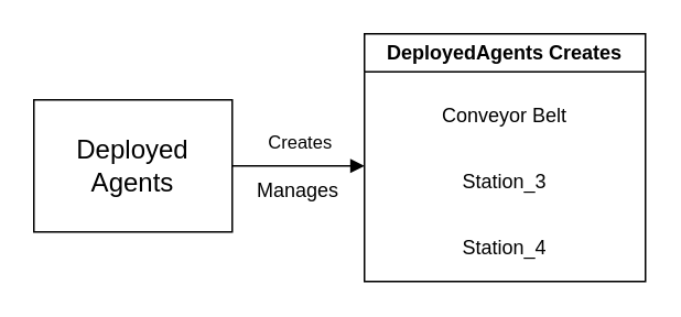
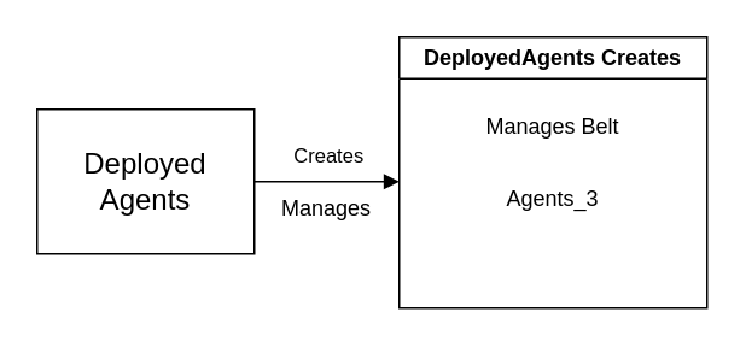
- <mxCell id="8" value="Conveyor Belt" style="text;html=1;align=center;verticalAlign=middle;whiteSpace=wrap;rounded=0;" vertex="1" parent="5"><mxGeometry y="30" width="170" height="40" as="geometry" /></mxCell>
+ <mxCell id="8" value="Manages Belt" style="text;html=1;align=center;verticalAlign=middle;whiteSpace=wrap;rounded=0;" vertex="1" parent="5"><mxGeometry y="30" width="170" height="40" as="geometry" /></mxCell>
- <mxCell id="6" value="Station_3" style="text;html=1;align=center;verticalAlign=middle;whiteSpace=wrap;rounded=0;" vertex="1" parent="5"><mxGeometry y="70" width="170" height="40" as="geometry" /></mxCell>
+ <mxCell id="6" value="Agents_3" style="text;html=1;align=center;verticalAlign=middle;whiteSpace=wrap;rounded=0;" vertex="1" parent="5"><mxGeometry y="70" width="170" height="40" as="geometry" /></mxCell>
- <mxCell id="7" value="Station_4" style="text;html=1;align=center;verticalAlign=middle;whiteSpace=wrap;rounded=0;" vertex="1" parent="5"><mxGeometry y="110" width="170" height="40" as="geometry" /></mxCell>
